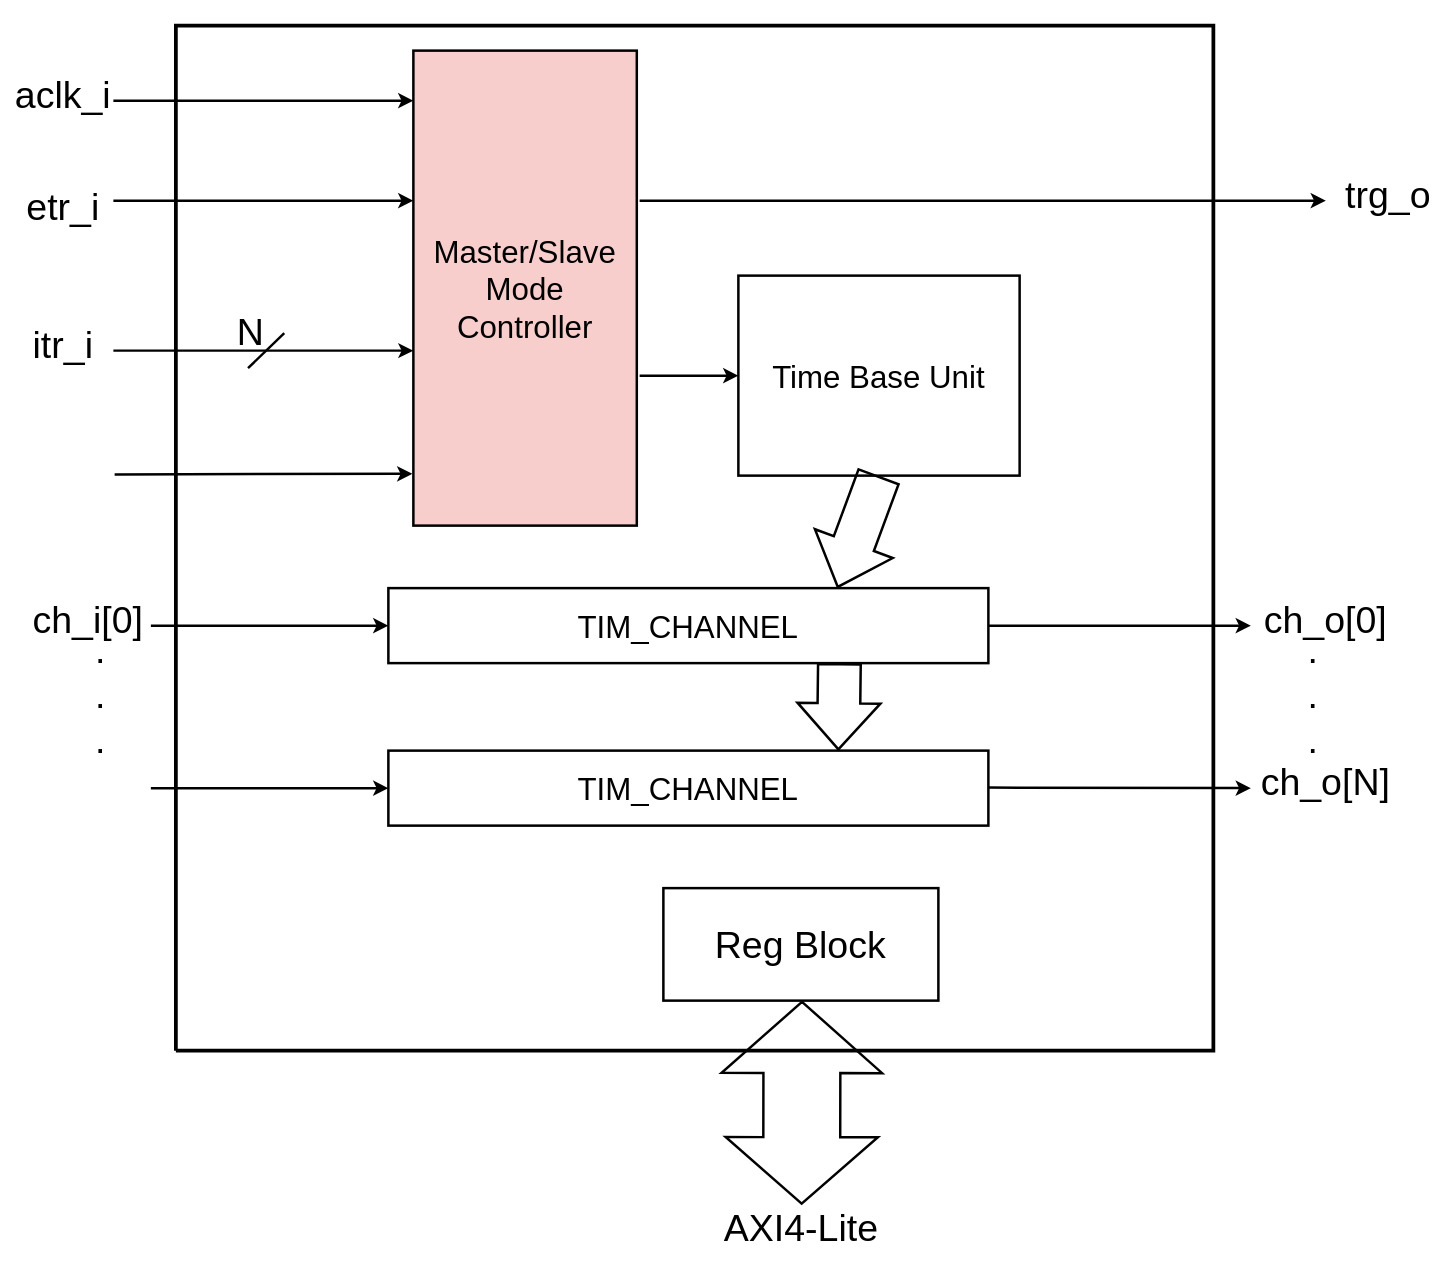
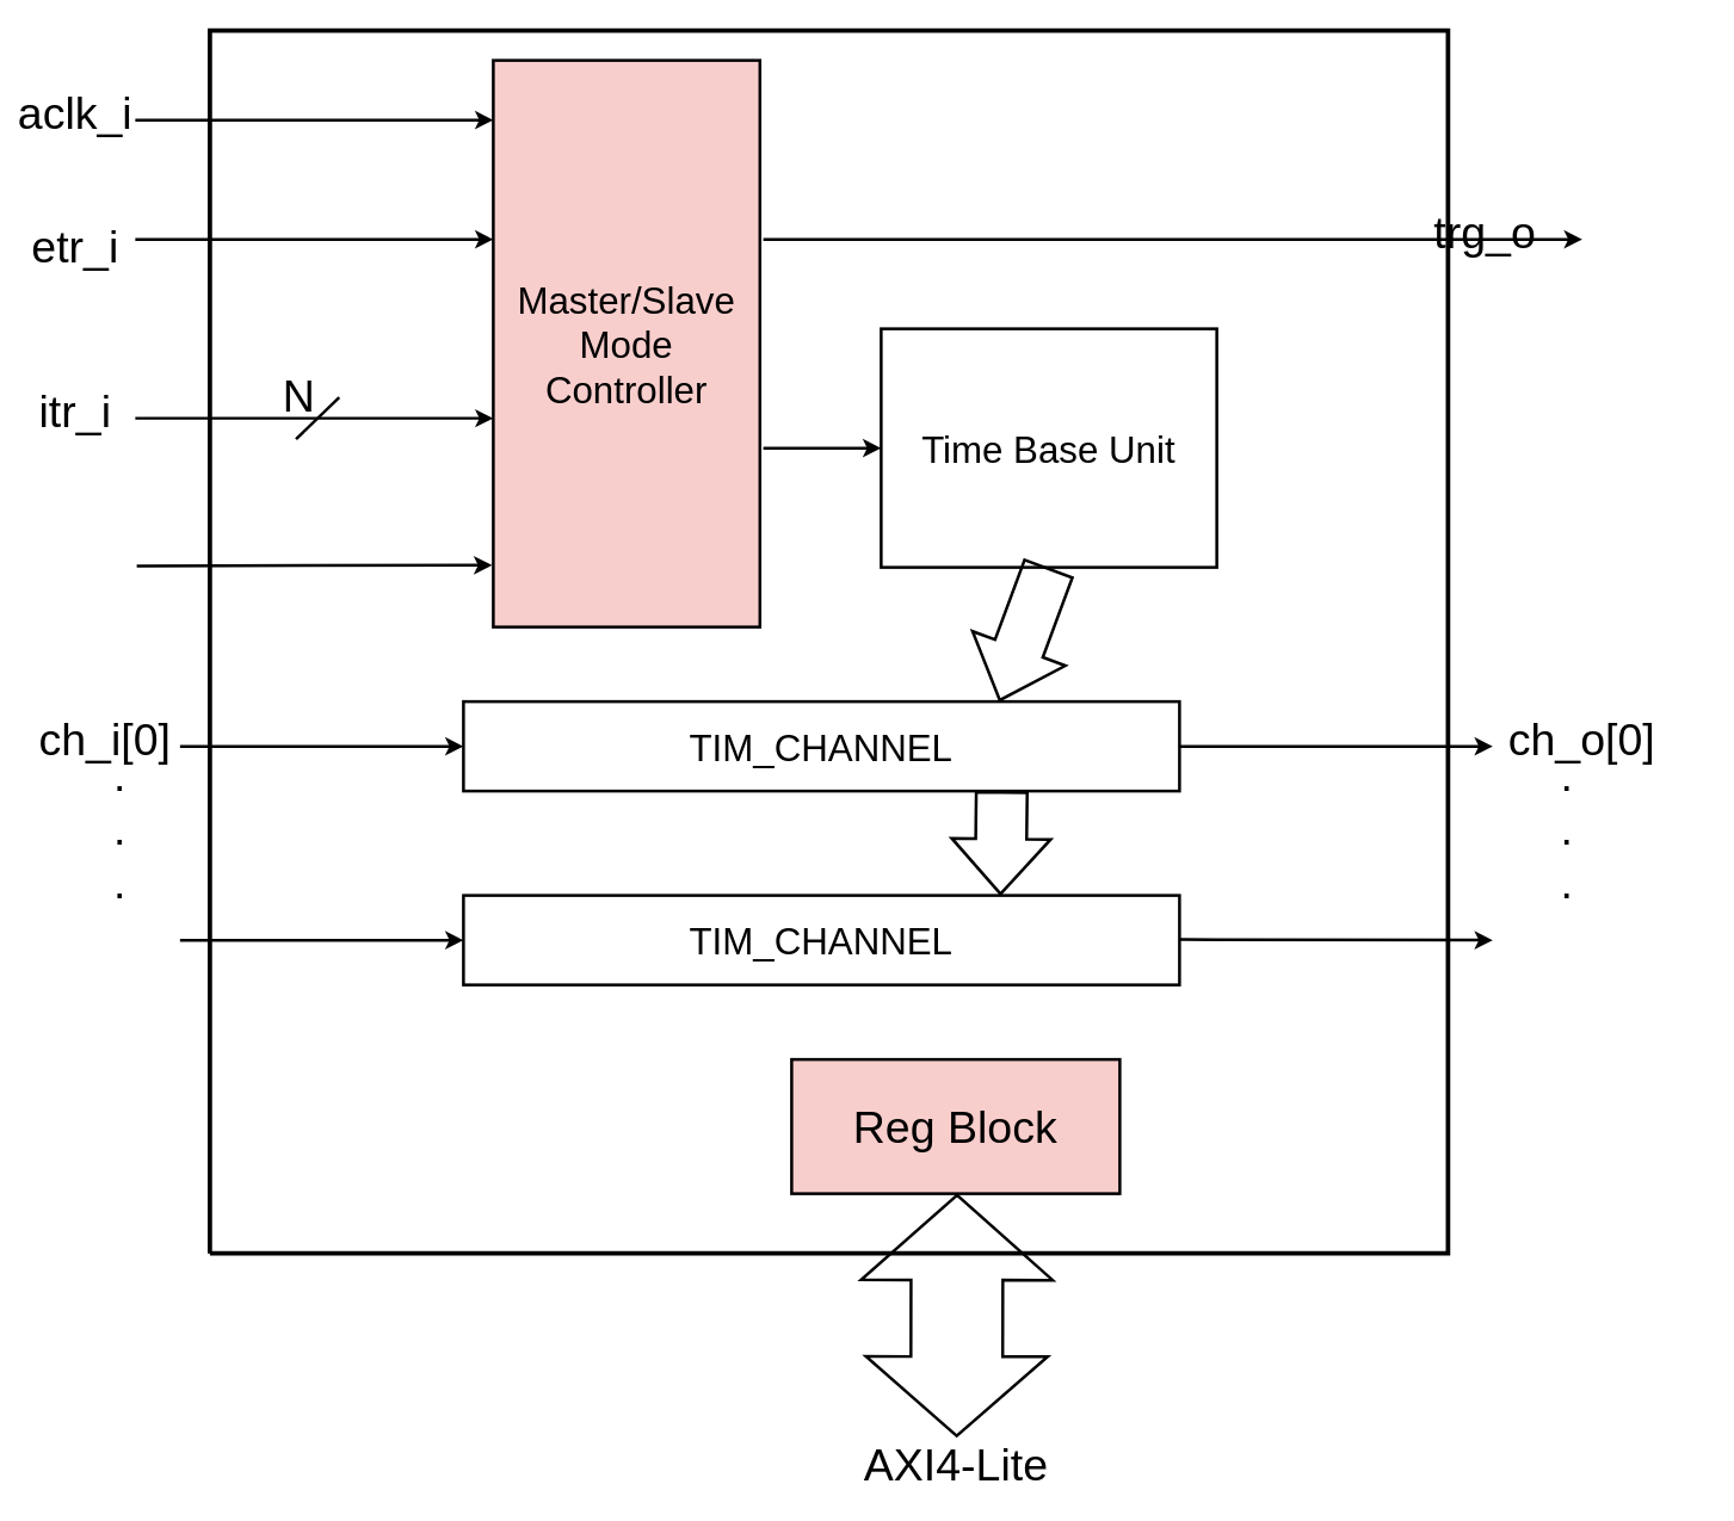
- <mxCell id="21" value="&lt;font style=&quot;font-size: 30px;&quot;&gt;trg_o&lt;/font&gt;" style="text;html=1;align=center;verticalAlign=middle;whiteSpace=wrap;rounded=0;" parent="1" vertex="1"><mxGeometry x="1080" y="140" width="60" height="30" as="geometry" /></mxCell>
+ <mxCell id="21" value="&lt;font style=&quot;font-size: 30px;&quot;&gt;trg_o&lt;/font&gt;" style="text;html=1;align=center;verticalAlign=middle;whiteSpace=wrap;rounded=0;" parent="1" vertex="1"><mxGeometry x="965" y="140" width="60" height="30" as="geometry" /></mxCell>
- <mxCell id="13" value="&lt;font style=&quot;font-size: 30px;&quot;&gt;ch_o[N]&lt;/font&gt;" style="text;html=1;align=center;verticalAlign=middle;whiteSpace=wrap;rounded=0;" parent="1" vertex="1"><mxGeometry x="1030" y="610" width="60" height="30" as="geometry" /></mxCell>
- <mxCell id="15" value="&lt;font style=&quot;font-size: 30px;&quot;&gt;Reg Block&lt;/font&gt;" style="rounded=0;whiteSpace=wrap;html=1;strokeWidth=2;" parent="1" vertex="1"><mxGeometry x="530" y="710" width="220" height="90" as="geometry" /></mxCell>
+ <mxCell id="15" value="&lt;font style=&quot;font-size: 30px;&quot;&gt;Reg Block&lt;/font&gt;" style="rounded=0;whiteSpace=wrap;html=1;strokeWidth=2;fillColor=#f8cecc;" parent="1" vertex="1"><mxGeometry x="530" y="710" width="220" height="90" as="geometry" /></mxCell>
